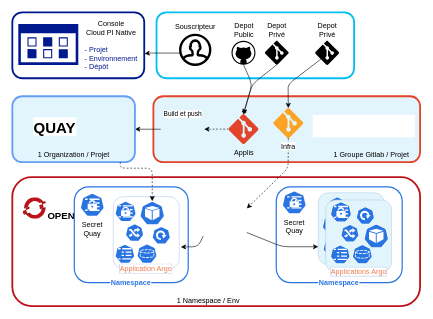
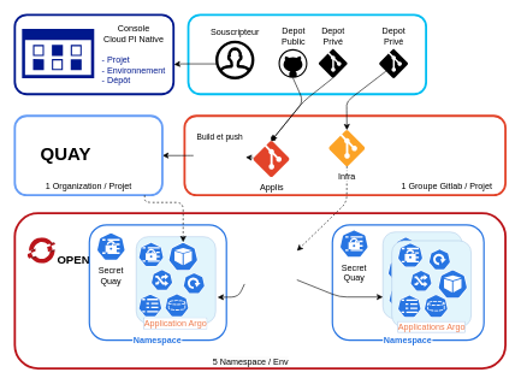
- <mxCell id="40" value="1 Organization / Projet" style="rounded=1;whiteSpace=wrap;html=1;verticalAlign=bottom;spacing=0;strokeColor=#669df6;spacingBottom=6;strokeWidth=3;fillColor=#e2f5fc;" vertex="1" parent="1"><mxGeometry x="20" y="160" width="204.5" height="110" as="geometry" /></mxCell>
+ <mxCell id="40" value="1 Organization / Projet" style="rounded=1;whiteSpace=wrap;html=1;verticalAlign=bottom;spacing=0;strokeColor=#669df6;spacingBottom=6;strokeWidth=3;" vertex="1" parent="1"><mxGeometry x="20" y="160" width="204.5" height="110" as="geometry" /></mxCell>
- <mxCell id="16" value="Applis" style="verticalLabelPosition=bottom;html=1;verticalAlign=top;align=center;strokeColor=none;fillColor=#e24329;shape=mxgraph.azure.git_repository;" vertex="1" parent="1"><mxGeometry x="380.5" y="189.73" width="50" height="50" as="geometry" /></mxCell>
+ <mxCell id="16" value="Applis" style="verticalLabelPosition=bottom;html=1;verticalAlign=top;align=center;strokeColor=none;fillColor=#e24329;shape=mxgraph.azure.git_repository;" vertex="1" parent="1"><mxGeometry x="350.5" y="194.73" width="50" height="50" as="geometry" /></mxCell>
- <mxCell id="4" value="1 Groupe Gitlab / Projet" style="rounded=1;whiteSpace=wrap;html=1;verticalAlign=bottom;align=right;spacing=5;strokeColor=#e24329;spacingLeft=22;strokeWidth=3;spacingRight=13;fillColor=#e2f5fc;" vertex="1" parent="1"><mxGeometry x="255.25" y="160" width="444.75" height="110" as="geometry" /></mxCell>
+ <mxCell id="4" value="1 Groupe Gitlab / Projet" style="rounded=1;whiteSpace=wrap;html=1;verticalAlign=bottom;align=right;spacing=5;strokeColor=#e24329;spacingLeft=22;strokeWidth=3;spacingRight=13;" vertex="1" parent="1"><mxGeometry x="255.25" y="160" width="444.75" height="110" as="geometry" /></mxCell>
- <mxCell id="45" value="&lt;font style=&quot;background-color: rgb(255, 255, 255);&quot; color=&quot;#ef7b4d&quot;&gt;Application Argo&lt;/font&gt;" style="rounded=1;whiteSpace=wrap;html=1;labelBackgroundColor=default;labelBorderColor=#B6CFEA;verticalAlign=top;spacing=4;spacingTop=-17;labelPosition=center;verticalLabelPosition=bottom;align=center;strokeColor=#b6cfea;fillColor=#ffffff;" vertex="1" parent="1"><mxGeometry x="188.33" y="327.5" width="110" height="120" as="geometry" /></mxCell>
+ <mxCell id="45" value="&lt;font style=&quot;background-color: rgb(255, 255, 255);&quot; color=&quot;#ef7b4d&quot;&gt;Application Argo&lt;/font&gt;" style="rounded=1;whiteSpace=wrap;html=1;labelBackgroundColor=default;labelBorderColor=#B6CFEA;verticalAlign=top;spacing=4;spacingTop=-17;labelPosition=center;verticalLabelPosition=bottom;align=center;strokeColor=#b6cfea;fillColor=#e2f5fc;" vertex="1" parent="1"><mxGeometry x="188.33" y="327.5" width="110" height="120" as="geometry" /></mxCell>
- <mxCell id="5" value="&lt;span style=&quot;color: rgb(0, 0, 0); font-family: Helvetica; font-size: 12px; font-style: normal; font-variant-ligatures: normal; font-variant-caps: normal; font-weight: 400; letter-spacing: normal; orphans: 2; text-indent: 0px; text-transform: none; widows: 2; word-spacing: 0px; -webkit-text-stroke-width: 0px; background-color: rgb(251, 251, 251); text-decoration-thickness: initial; text-decoration-style: initial; text-decoration-color: initial; float: none; display: inline !important;&quot;&gt;1 Namespace / Env&lt;/span&gt;" style="rounded=1;whiteSpace=wrap;html=1;verticalAlign=bottom;strokeColor=#ba141a;strokeWidth=3;align=center;spacingRight=26;" vertex="1" parent="1"><mxGeometry x="20" y="295" width="680" height="215" as="geometry" /></mxCell>
+ <mxCell id="5" value="&lt;span style=&quot;color: rgb(0, 0, 0); font-family: Helvetica; font-size: 12px; font-style: normal; font-variant-ligatures: normal; font-variant-caps: normal; font-weight: 400; letter-spacing: normal; orphans: 2; text-indent: 0px; text-transform: none; widows: 2; word-spacing: 0px; -webkit-text-stroke-width: 0px; background-color: rgb(251, 251, 251); text-decoration-thickness: initial; text-decoration-style: initial; text-decoration-color: initial; float: none; display: inline !important;&quot;&gt;5 Namespace / Env&lt;/span&gt;" style="rounded=1;whiteSpace=wrap;html=1;verticalAlign=bottom;strokeColor=#ba141a;strokeWidth=3;align=center;spacingRight=26;" vertex="1" parent="1"><mxGeometry x="20" y="295" width="680" height="215" as="geometry" /></mxCell>
